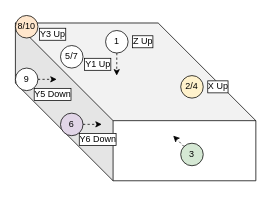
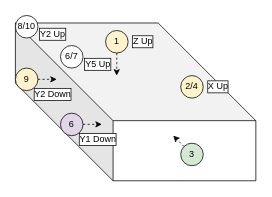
- <mxCell id="4" value="8/10" style="ellipse;whiteSpace=wrap;html=1;aspect=fixed;container=0;fillColor=#ffe6cc;" parent="1" vertex="1"><mxGeometry x="20" y="20.003" width="30" height="30" as="geometry" /></mxCell>
+ <mxCell id="4" value="8/10" style="ellipse;whiteSpace=wrap;html=1;aspect=fixed;container=0;" parent="1" vertex="1"><mxGeometry x="20" y="20.003" width="30" height="30" as="geometry" /></mxCell>
- <mxCell id="16" value="Y3 Up" style="text;html=1;strokeColor=none;fillColor=none;align=center;verticalAlign=middle;whiteSpace=wrap;rounded=0;labelBorderColor=default;spacingTop=0;labelBackgroundColor=default;" parent="1" vertex="1"><mxGeometry x="40" y="30" width="60" height="30" as="geometry" /></mxCell>
+ <mxCell id="16" value="Y2 Up" style="text;html=1;strokeColor=none;fillColor=none;align=center;verticalAlign=middle;whiteSpace=wrap;rounded=0;labelBorderColor=default;spacingTop=0;labelBackgroundColor=default;" parent="1" vertex="1"><mxGeometry x="40" y="30" width="60" height="30" as="geometry" /></mxCell>
- <mxCell id="3" value="1" style="ellipse;whiteSpace=wrap;html=1;aspect=fixed;container=0;" parent="1" vertex="1"><mxGeometry x="140" y="40.003" width="30" height="30" as="geometry" /></mxCell>
+ <mxCell id="3" value="1" style="ellipse;whiteSpace=wrap;html=1;aspect=fixed;container=0;fillColor=#fff2cc;" parent="1" vertex="1"><mxGeometry x="140" y="40.003" width="30" height="30" as="geometry" /></mxCell>
- <mxCell id="6" value="5/7" style="ellipse;whiteSpace=wrap;html=1;aspect=fixed;container=0;" parent="1" vertex="1"><mxGeometry x="80" y="60.003" width="30" height="30" as="geometry" /></mxCell>
+ <mxCell id="6" value="6/7" style="ellipse;whiteSpace=wrap;html=1;aspect=fixed;container=0;" parent="1" vertex="1"><mxGeometry x="80" y="60.003" width="30" height="30" as="geometry" /></mxCell>
- <mxCell id="15" value="Y1 Up" style="text;html=1;strokeColor=none;fillColor=none;align=center;verticalAlign=middle;whiteSpace=wrap;rounded=0;labelBorderColor=default;spacingTop=0;labelBackgroundColor=default;" parent="1" vertex="1"><mxGeometry x="100" y="70" width="60" height="30" as="geometry" /></mxCell>
+ <mxCell id="15" value="Y5 Up" style="text;html=1;strokeColor=none;fillColor=none;align=center;verticalAlign=middle;whiteSpace=wrap;rounded=0;labelBorderColor=default;spacingTop=0;labelBackgroundColor=default;" parent="1" vertex="1"><mxGeometry x="100" y="70" width="60" height="30" as="geometry" /></mxCell>
- <mxCell id="5" value="9" style="ellipse;whiteSpace=wrap;html=1;aspect=fixed;container=0;" parent="1" vertex="1"><mxGeometry x="20" y="90.003" width="30" height="30" as="geometry" /></mxCell>
+ <mxCell id="5" value="9" style="ellipse;whiteSpace=wrap;html=1;aspect=fixed;container=0;fillColor=#fff2cc;" parent="1" vertex="1"><mxGeometry x="20" y="90.003" width="30" height="30" as="geometry" /></mxCell>
- <mxCell id="17" value="Y5 Down" style="text;html=1;strokeColor=none;fillColor=none;align=center;verticalAlign=middle;whiteSpace=wrap;rounded=0;labelBorderColor=default;spacingTop=0;labelBackgroundColor=default;" parent="1" vertex="1"><mxGeometry x="40" y="110" width="60" height="30" as="geometry" /></mxCell>
+ <mxCell id="17" value="Y2 Down" style="text;html=1;strokeColor=none;fillColor=none;align=center;verticalAlign=middle;whiteSpace=wrap;rounded=0;labelBorderColor=default;spacingTop=0;labelBackgroundColor=default;" parent="1" vertex="1"><mxGeometry x="40" y="110" width="60" height="30" as="geometry" /></mxCell>
- <mxCell id="18" value="Y6 Down" style="text;html=1;strokeColor=none;fillColor=none;align=center;verticalAlign=middle;whiteSpace=wrap;rounded=0;labelBorderColor=default;spacingTop=0;labelBackgroundColor=default;" parent="1" vertex="1"><mxGeometry x="100" y="170" width="60" height="30" as="geometry" /></mxCell>
+ <mxCell id="18" value="Y1 Down" style="text;html=1;strokeColor=none;fillColor=none;align=center;verticalAlign=middle;whiteSpace=wrap;rounded=0;labelBorderColor=default;spacingTop=0;labelBackgroundColor=default;" parent="1" vertex="1"><mxGeometry x="100" y="170" width="60" height="30" as="geometry" /></mxCell>
